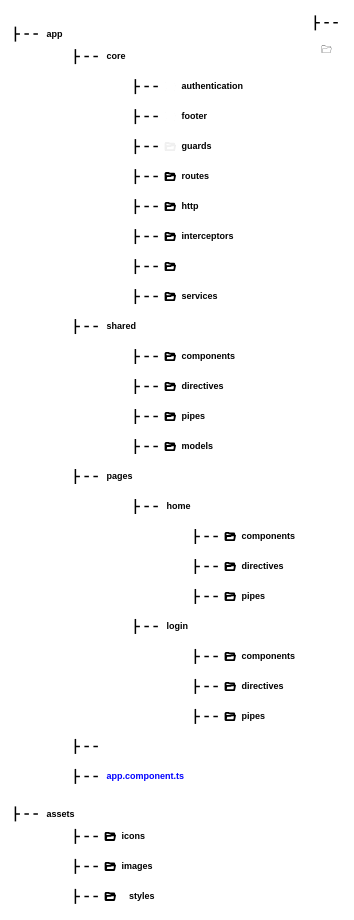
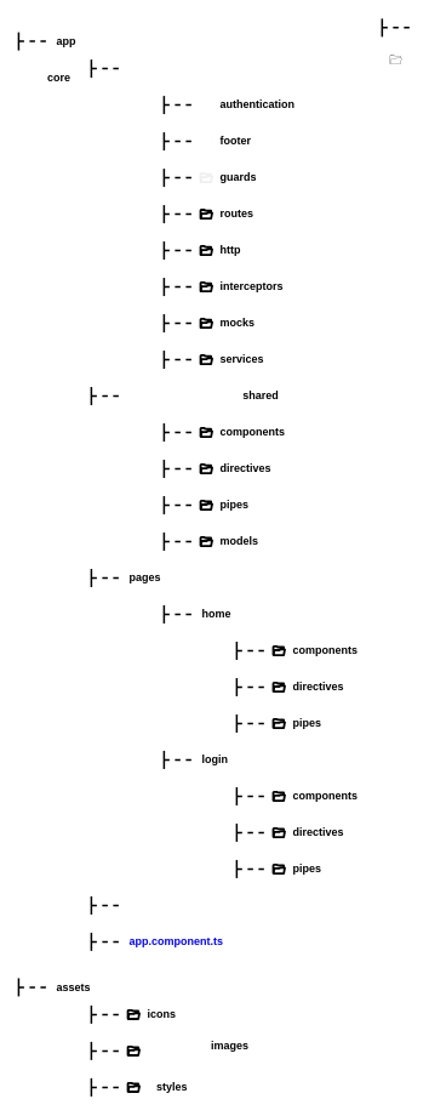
- <mxCell id="3" value="&lt;b&gt;core&lt;/b&gt;" style="text;html=1;strokeColor=none;fillColor=none;align=left;verticalAlign=middle;whiteSpace=wrap;rounded=0;strokeWidth=2;" parent="1" vertex="1"><mxGeometry x="140" y="65" width="40" height="20" as="geometry" /></mxCell>
+ <mxCell id="3" value="&lt;b&gt;core&lt;/b&gt;" style="text;html=1;strokeColor=none;fillColor=none;align=left;verticalAlign=middle;whiteSpace=wrap;rounded=0;strokeWidth=2;" parent="1" vertex="1"><mxGeometry x="50" y="75" width="40" height="20" as="geometry" /></mxCell>
+ <mxCell id="39" value="&lt;b&gt;mocks&lt;/b&gt;" style="text;html=1;strokeColor=none;fillColor=none;align=left;verticalAlign=middle;whiteSpace=wrap;rounded=0;strokeWidth=2;" parent="1" vertex="1"><mxGeometry x="240" y="345" width="50" height="20" as="geometry" /></mxCell>
- <mxCell id="54" value="&lt;b&gt;shared&lt;/b&gt;" style="text;html=1;strokeColor=none;fillColor=none;align=left;verticalAlign=middle;whiteSpace=wrap;rounded=0;strokeWidth=2;" parent="1" vertex="1"><mxGeometry x="140" y="425" width="40" height="20" as="geometry" /></mxCell>
+ <mxCell id="54" value="&lt;b&gt;shared&lt;/b&gt;" style="text;html=1;strokeColor=none;fillColor=none;align=left;verticalAlign=middle;whiteSpace=wrap;rounded=0;strokeWidth=2;" parent="1" vertex="1"><mxGeometry x="265" y="425" width="40" height="20" as="geometry" /></mxCell>
- <mxCell id="129" value="&lt;b&gt;images&lt;/b&gt;" style="text;html=1;strokeColor=none;fillColor=none;align=left;verticalAlign=middle;whiteSpace=wrap;rounded=0;strokeWidth=2;" parent="1" vertex="1"><mxGeometry x="160" y="1145" width="50" height="20" as="geometry" /></mxCell>
+ <mxCell id="129" value="&lt;b&gt;images&lt;/b&gt;" style="text;html=1;strokeColor=none;fillColor=none;align=left;verticalAlign=middle;whiteSpace=wrap;rounded=0;strokeWidth=2;" parent="1" vertex="1"><mxGeometry x="230" y="1140" width="50" height="20" as="geometry" /></mxCell>
